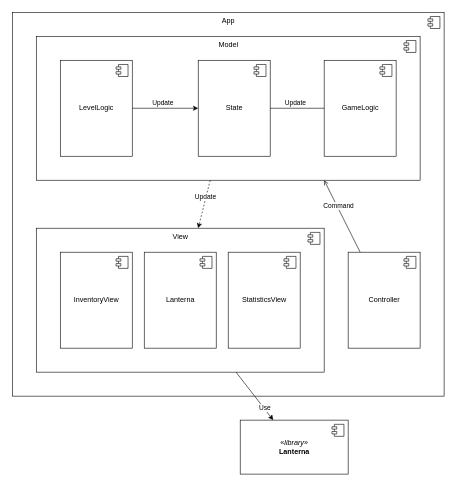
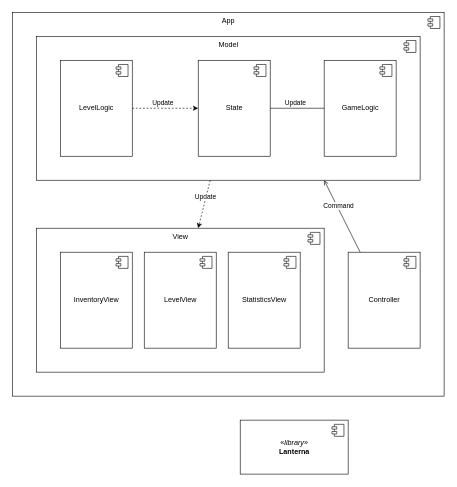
- <mxCell id="29" value="" style="edgeStyle=none;rounded=0;orthogonalLoop=1;jettySize=auto;html=1;" edge="1" parent="20" source="23" target="27"><mxGeometry relative="1" as="geometry" /></mxCell>
+ <mxCell id="29" value="" style="edgeStyle=none;rounded=0;orthogonalLoop=1;jettySize=auto;html=1;dashed=1;" edge="1" parent="20" source="23" target="27"><mxGeometry relative="1" as="geometry" /></mxCell>
- <mxCell id="14" value="Lanterna" style="html=1;dropTarget=0;" vertex="1" parent="1"><mxGeometry x="240" y="420" width="120" height="160" as="geometry" /></mxCell>
+ <mxCell id="14" value="LevelView" style="html=1;dropTarget=0;" vertex="1" parent="1"><mxGeometry x="240" y="420" width="120" height="160" as="geometry" /></mxCell>
- <mxCell id="4" style="rounded=0;orthogonalLoop=1;jettySize=auto;html=1;" edge="1" parent="1" source="6" target="18"><mxGeometry relative="1" as="geometry" /></mxCell>
- <mxCell id="5" value="Use" style="edgeLabel;html=1;align=center;verticalAlign=middle;resizable=0;points=[];" vertex="1" connectable="0" parent="4"><mxGeometry x="0.271" y="1" relative="1" as="geometry"><mxPoint x="7" y="10" as="offset" /></mxGeometry></mxCell>
